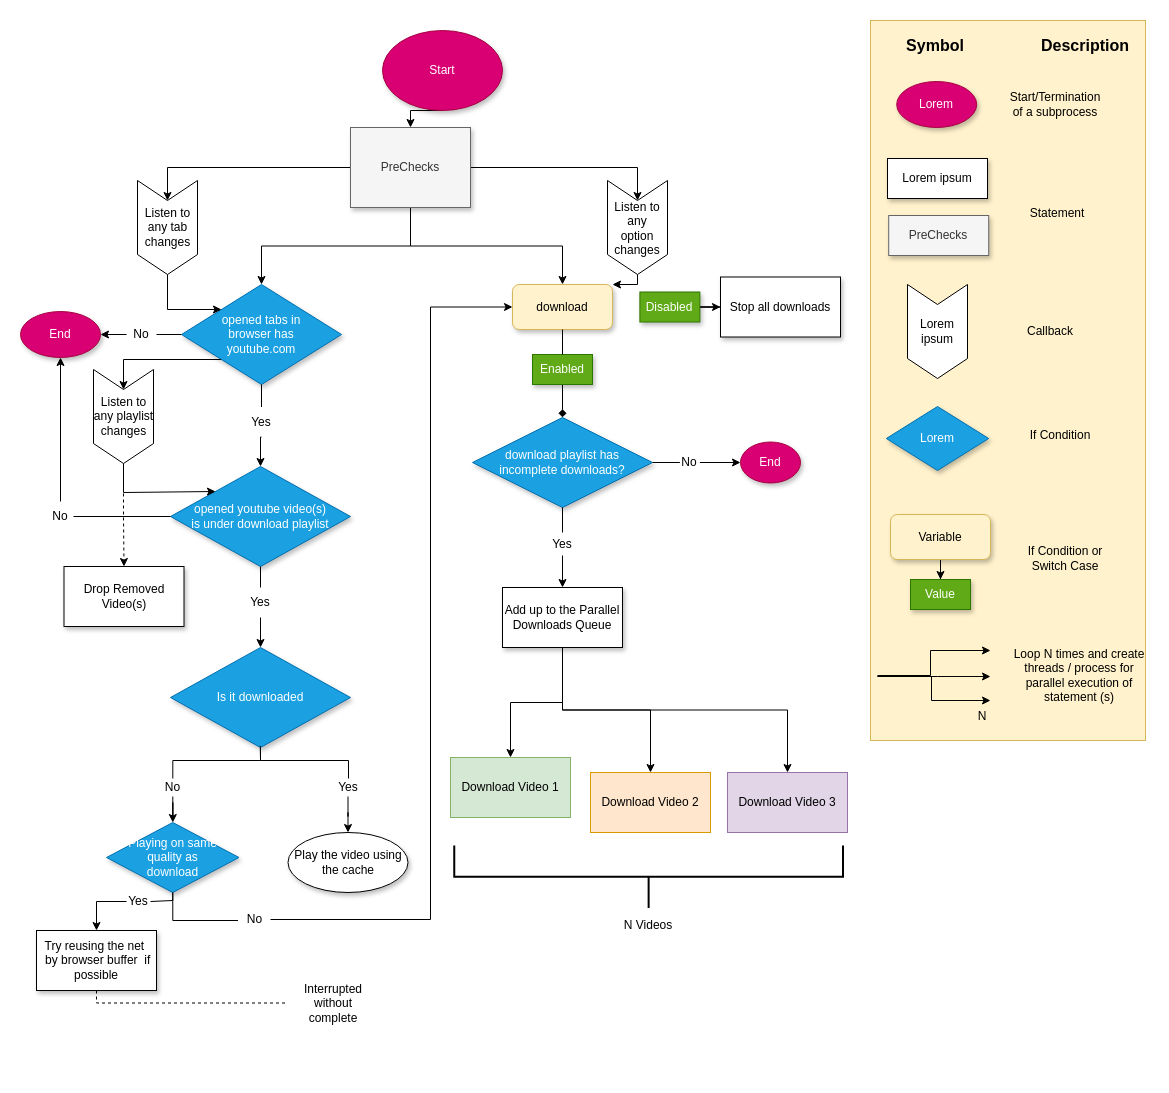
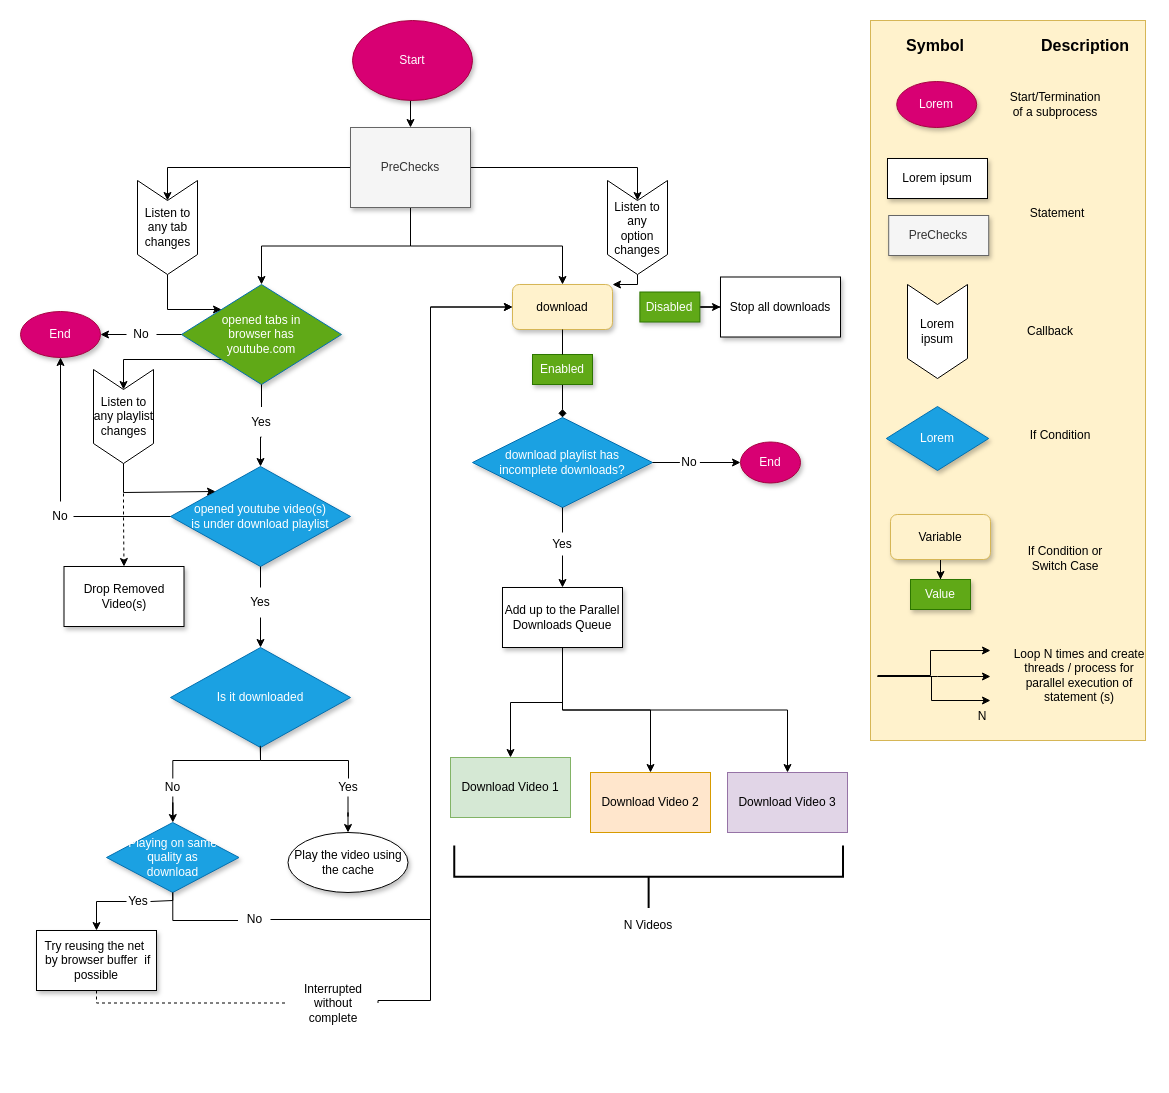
- <mxCell id="69" value="Start" style="ellipse;html=1;shadow=1;rounded=0;labelBackgroundColor=none;whiteSpace=wrap;fillColor=#d80073;strokeColor=#A50040;fontColor=#ffffff;" parent="1" vertex="1"><mxGeometry x="382" y="30" width="120" height="80" as="geometry" /></mxCell>
+ <mxCell id="69" value="Start" style="ellipse;html=1;shadow=1;rounded=0;labelBackgroundColor=none;whiteSpace=wrap;fillColor=#d80073;strokeColor=#A50040;fontColor=#ffffff;" parent="1" vertex="1"><mxGeometry x="352" y="20" width="120" height="80" as="geometry" /></mxCell>
- <mxCell id="6" value="opened tabs in browser has youtube.com" style="rhombus;whiteSpace=wrap;html=1;spacingTop=0;spacing=20;rounded=0;shadow=1;fillColor=#1ba1e2;fontColor=#ffffff;strokeColor=#006EAF;" parent="1" vertex="1"><mxGeometry x="181" y="284" width="160" height="100" as="geometry" /></mxCell>
+ <mxCell id="6" value="opened tabs in browser has youtube.com" style="rhombus;whiteSpace=wrap;html=1;spacingTop=0;spacing=20;rounded=0;shadow=1;fillColor=#60a917;fontColor=#ffffff;strokeColor=#006EAF;" parent="1" vertex="1"><mxGeometry x="181" y="284" width="160" height="100" as="geometry" /></mxCell>
+ <mxCell id="15" style="edgeStyle=orthogonalEdgeStyle;rounded=0;orthogonalLoop=1;jettySize=auto;html=1;exitX=1;exitY=0.5;exitDx=0;exitDy=0;entryX=0;entryY=0.5;entryDx=0;entryDy=0;startArrow=none;" parent="1" source="58" target="14" edge="1"><mxGeometry relative="1" as="geometry"><mxPoint x="430" y="308.569" as="targetPoint" /><Array as="points"><mxPoint x="378" y="1000" /><mxPoint x="430" y="1000" /><mxPoint x="430" y="307" /></Array></mxGeometry></mxCell>
